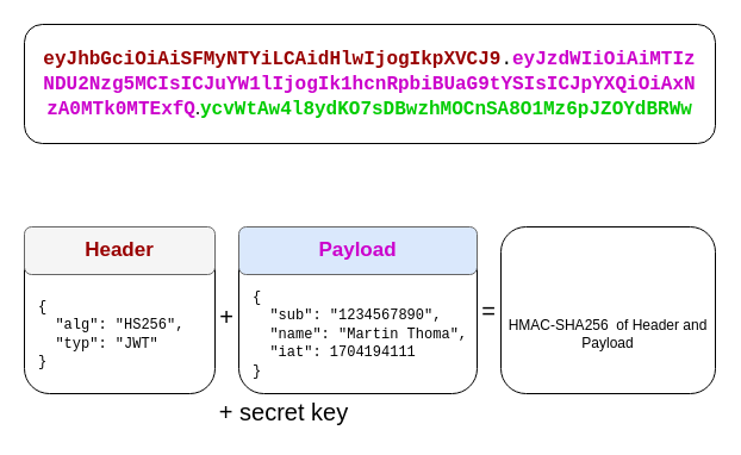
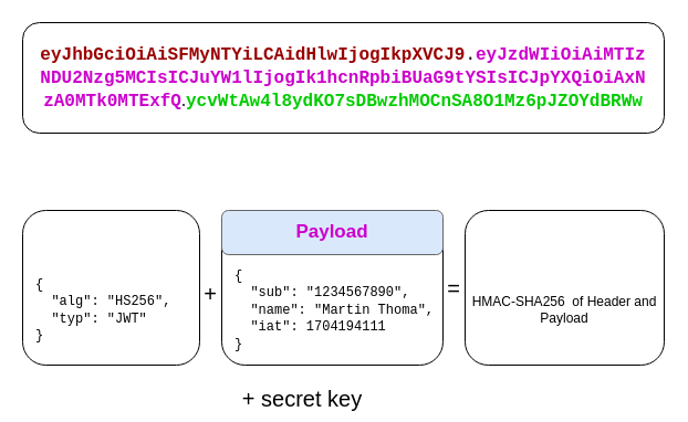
- <mxCell id="3" value="&lt;b&gt;&lt;font color=&quot;#990000&quot; style=&quot;font-size: 17px;&quot;&gt;Header&lt;/font&gt;&lt;/b&gt;" style="rounded=1;whiteSpace=wrap;html=1;fillColor=#f5f5f5;fontColor=#333333;strokeColor=#666666;" vertex="1" parent="1"><mxGeometry x="20" y="190" width="160" height="40" as="geometry" /></mxCell>
- <mxCell id="10" value="&lt;font style=&quot;font-size: 20px;&quot;&gt;+ secret key&lt;/font&gt;" style="text;html=1;strokeColor=none;fillColor=none;align=center;verticalAlign=middle;whiteSpace=wrap;rounded=0;fontFamily=Helvetica;" vertex="1" parent="1"><mxGeometry x="178" y="330" width="120" height="30" as="geometry" /></mxCell>
+ <mxCell id="10" value="&lt;font style=&quot;font-size: 20px;&quot;&gt;+ secret key&lt;/font&gt;" style="text;html=1;strokeColor=none;fillColor=none;align=center;verticalAlign=middle;whiteSpace=wrap;rounded=0;fontFamily=Helvetica;" vertex="1" parent="1"><mxGeometry x="213" y="345" width="120" height="30" as="geometry" /></mxCell>
